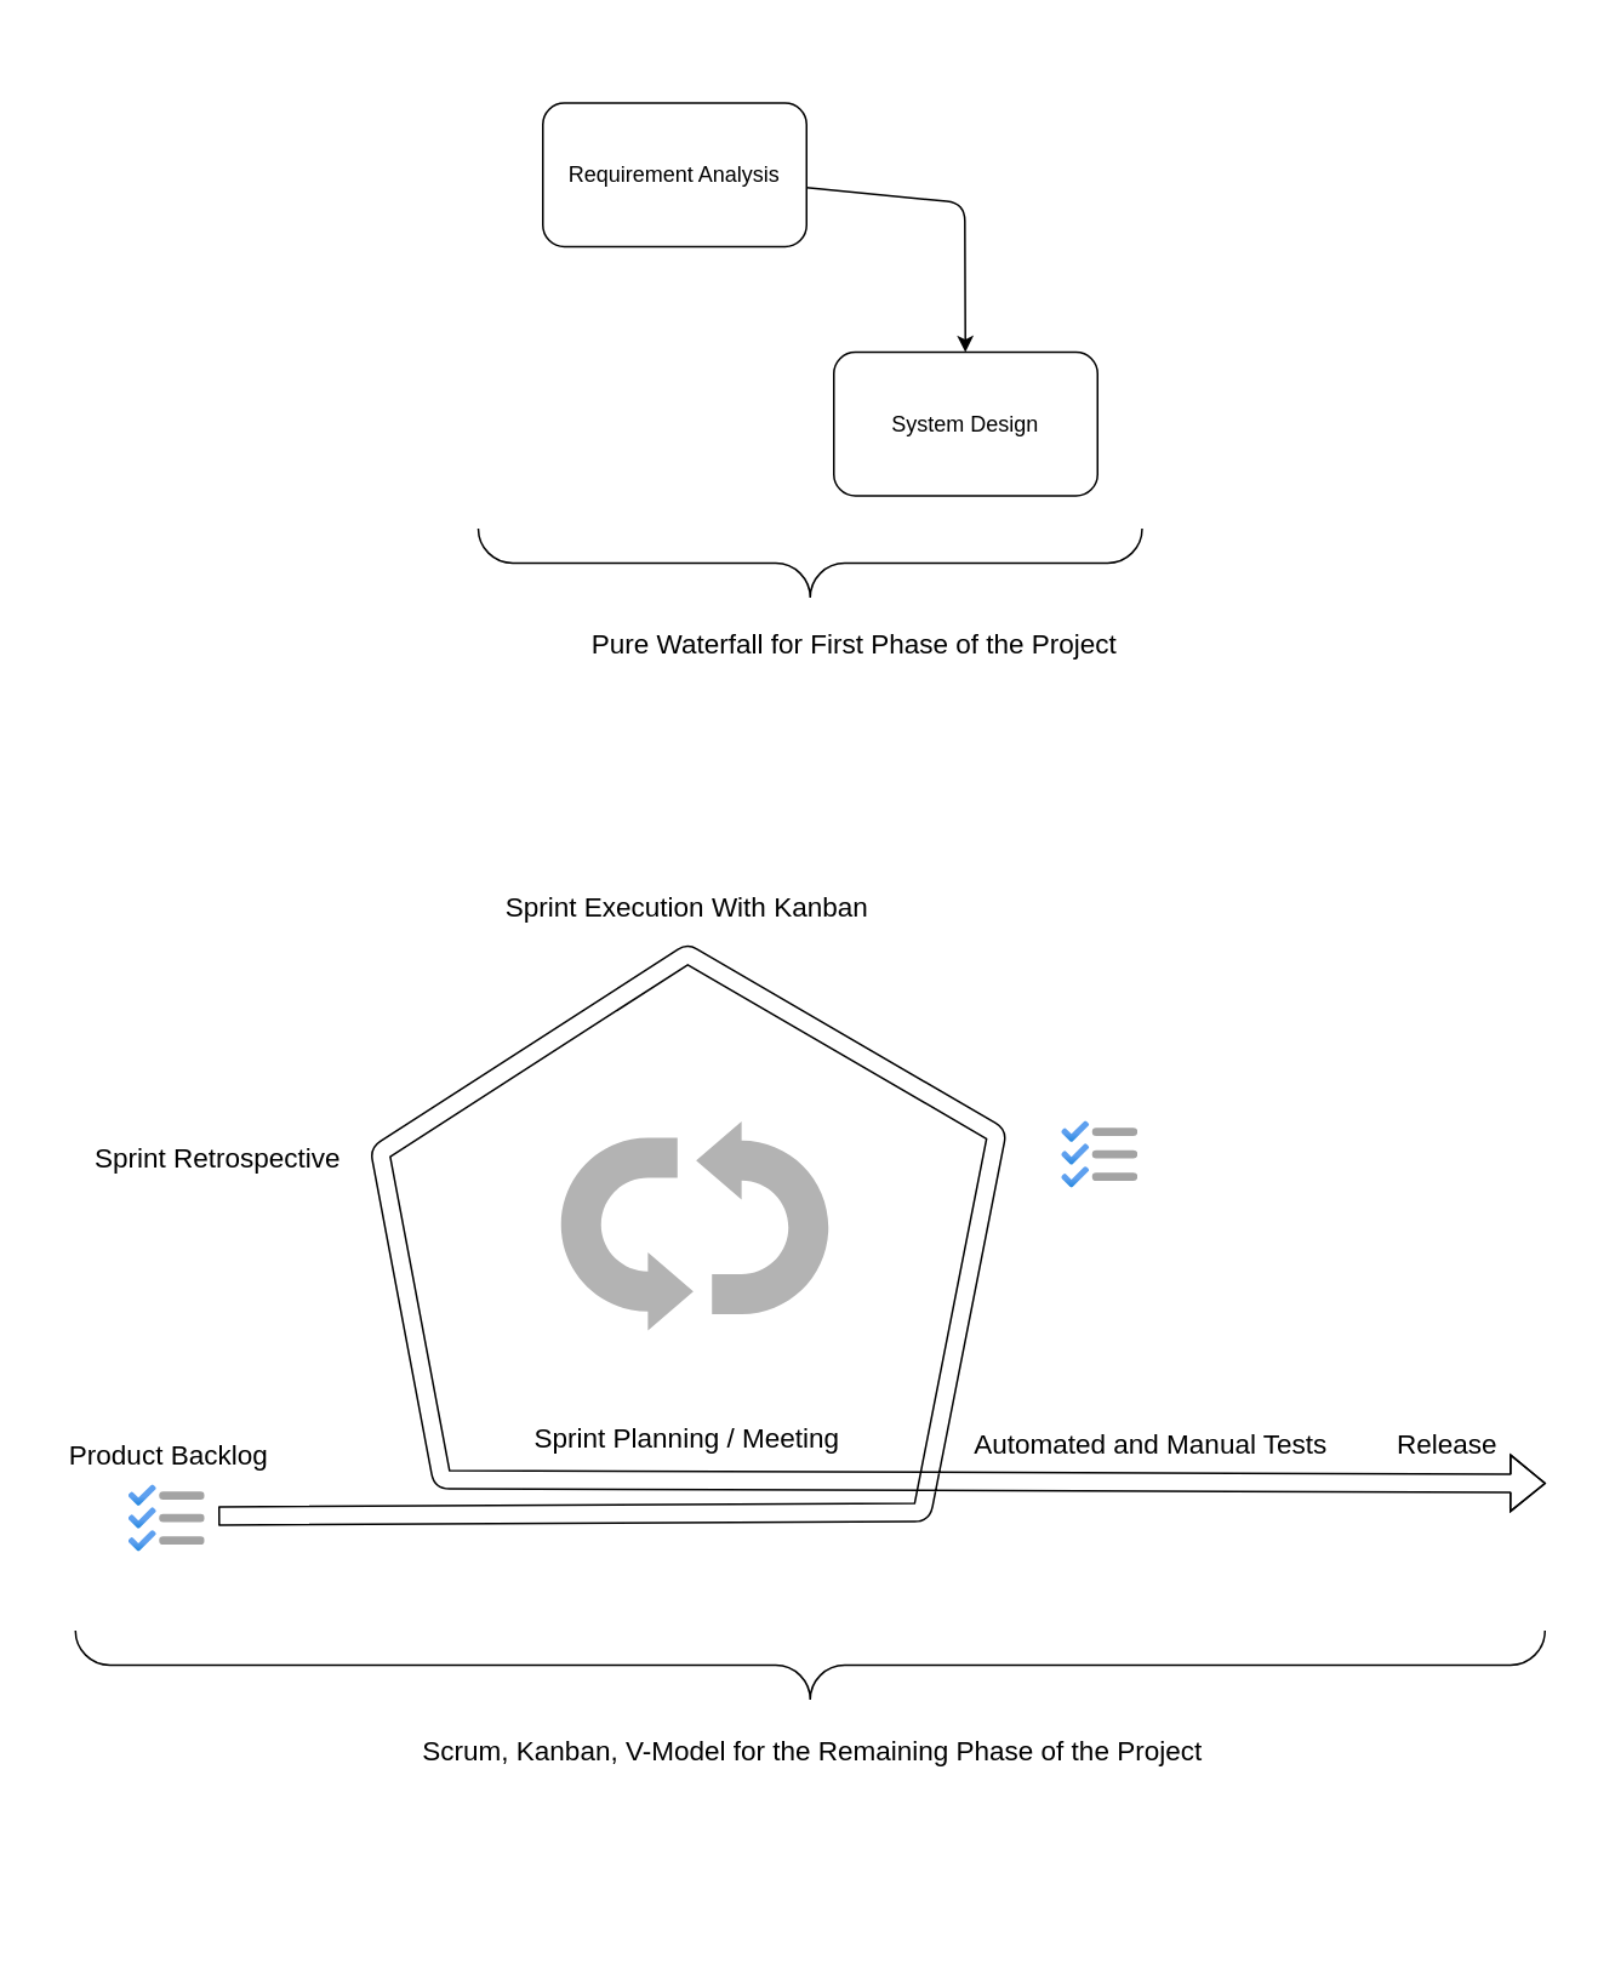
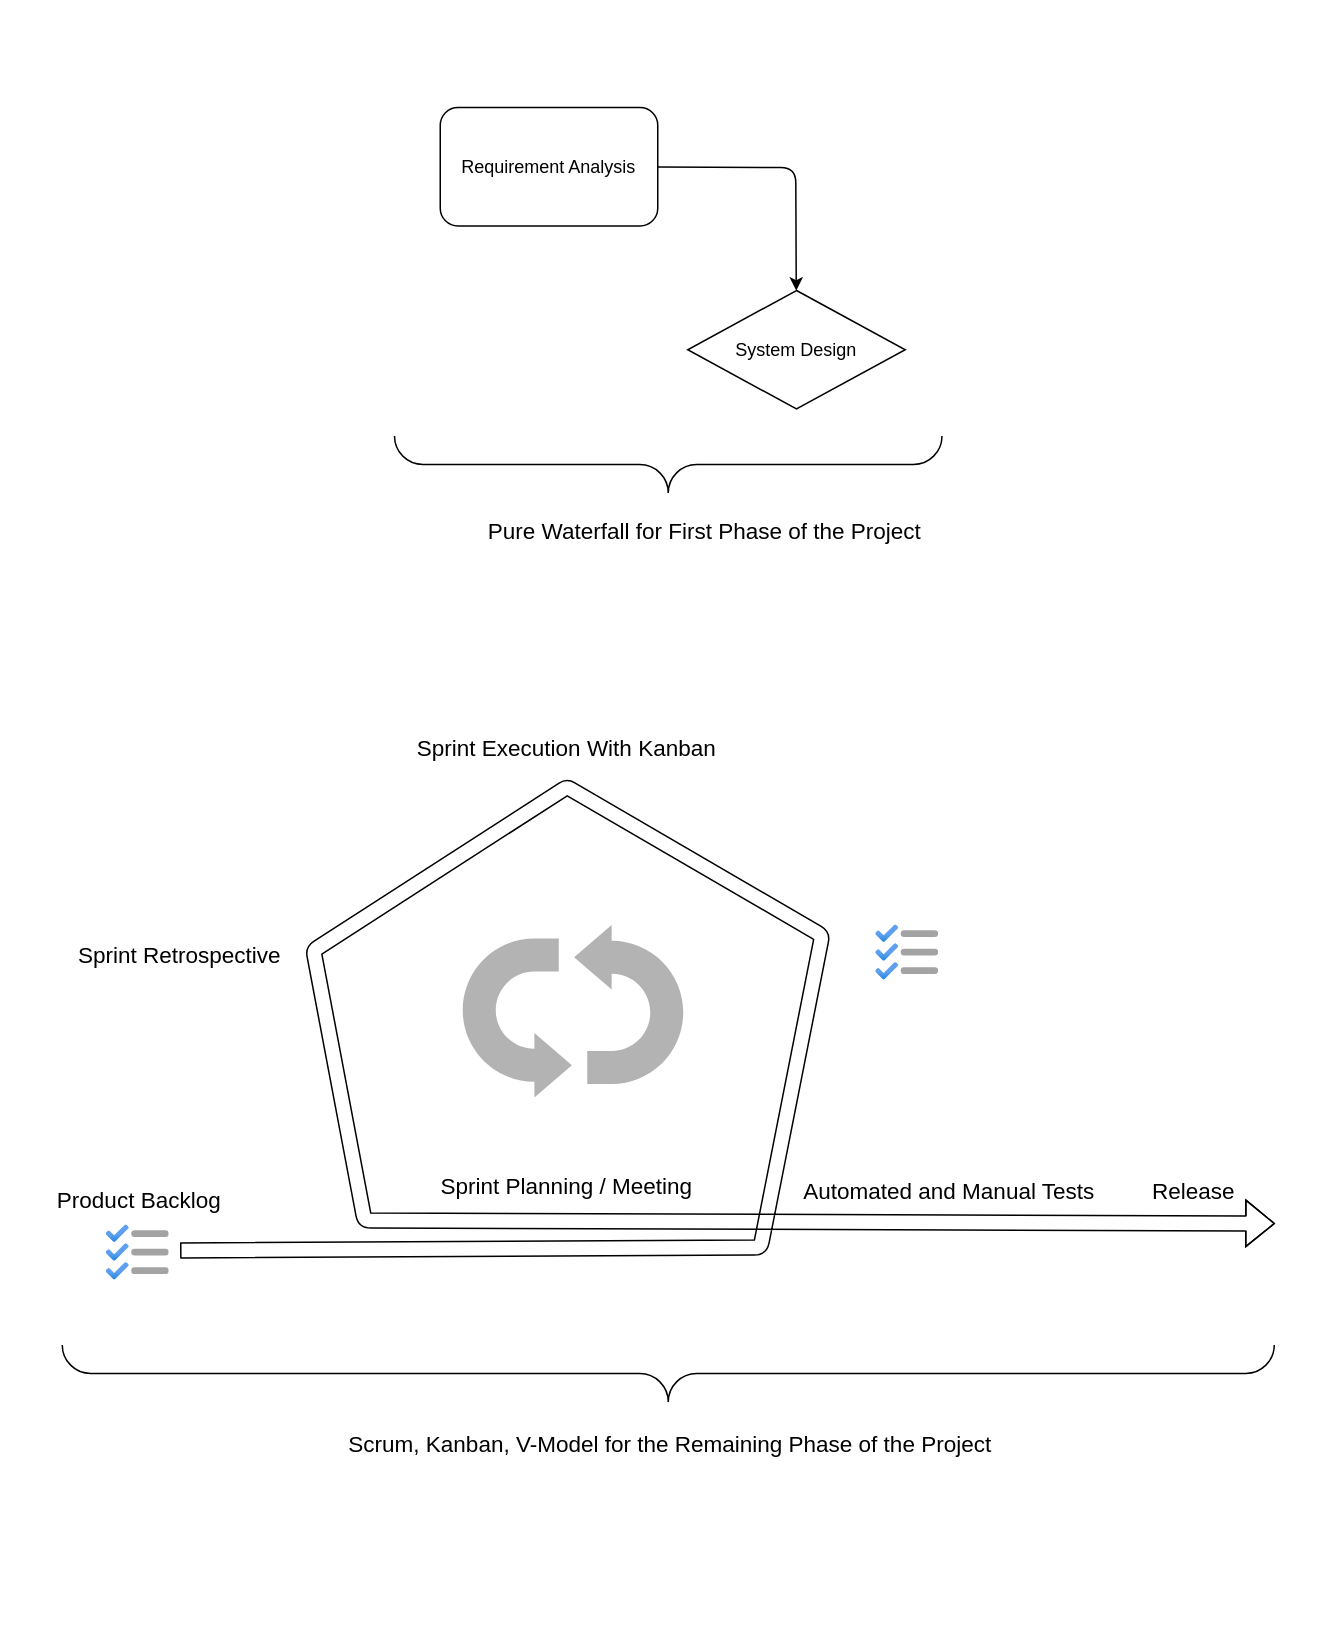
- <mxCell id="4" value="&lt;font color=&quot;#000000&quot;&gt;Requirement Analysis&lt;/font&gt;" style="rounded=1;whiteSpace=wrap;html=1;strokeColor=#000000;fillColor=none;" parent="1" vertex="1"><mxGeometry x="298" y="56" width="145" height="79" as="geometry" /></mxCell>
+ <mxCell id="4" value="&lt;font color=&quot;#000000&quot;&gt;Requirement Analysis&lt;/font&gt;" style="rounded=1;whiteSpace=wrap;html=1;strokeColor=#000000;fillColor=none;" parent="1" vertex="1"><mxGeometry x="293" y="71" width="145" height="79" as="geometry" /></mxCell>
- <mxCell id="6" value="&lt;font color=&quot;#000000&quot;&gt;System Design&lt;/font&gt;" style="rounded=1;whiteSpace=wrap;html=1;strokeColor=#000000;fillColor=none;" parent="1" vertex="1"><mxGeometry x="458" y="193" width="145" height="79" as="geometry" /></mxCell>
+ <mxCell id="6" value="&lt;font color=&quot;#000000&quot;&gt;System Design&lt;/font&gt;" style="rhombus;whiteSpace=wrap;html=1;strokeColor=#000000;fillColor=none;" parent="1" vertex="1"><mxGeometry x="458" y="193" width="145" height="79" as="geometry" /></mxCell>
